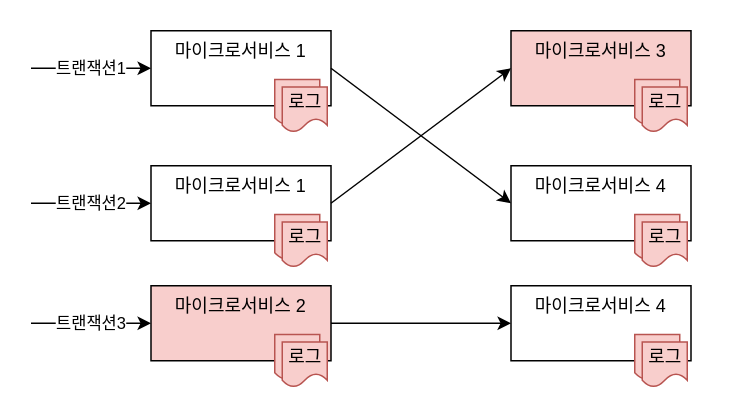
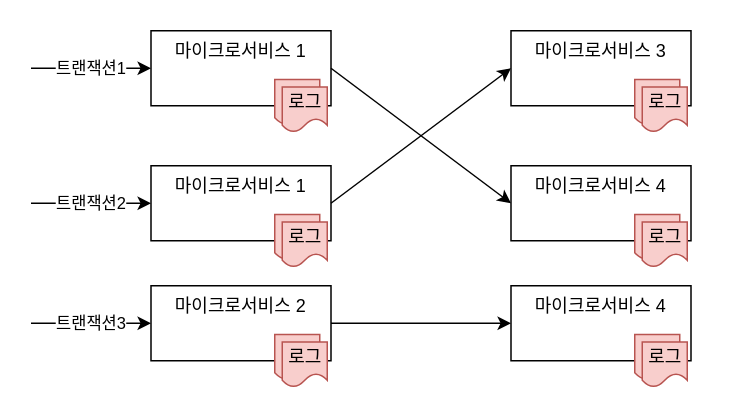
- <mxCell id="16" value="마이크로서비스 3" style="rounded=0;whiteSpace=wrap;html=1;verticalAlign=top;fillColor=#f8cecc;" vertex="1" parent="15"><mxGeometry width="120" height="50" as="geometry" /></mxCell>
+ <mxCell id="16" value="마이크로서비스 3" style="rounded=0;whiteSpace=wrap;html=1;verticalAlign=top;" vertex="1" parent="15"><mxGeometry width="120" height="50" as="geometry" /></mxCell>
- <mxCell id="31" value="마이크로서비스 2" style="rounded=0;whiteSpace=wrap;html=1;verticalAlign=top;fillColor=#f8cecc;" vertex="1" parent="30"><mxGeometry width="120" height="50" as="geometry" /></mxCell>
+ <mxCell id="31" value="마이크로서비스 2" style="rounded=0;whiteSpace=wrap;html=1;verticalAlign=top;" vertex="1" parent="30"><mxGeometry width="120" height="50" as="geometry" /></mxCell>
